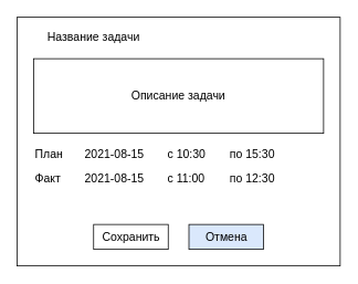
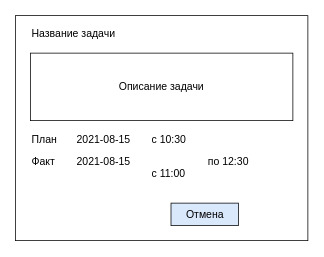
- <mxCell id="3" value="Название задачи" style="text;html=1;strokeColor=none;fillColor=none;align=left;verticalAlign=middle;whiteSpace=wrap;rounded=0;fontSize=14;" parent="1" vertex="1"><mxGeometry x="55" y="34" width="330" height="20" as="geometry" /></mxCell>
+ <mxCell id="3" value="Название задачи" style="text;html=1;strokeColor=none;fillColor=none;align=left;verticalAlign=middle;whiteSpace=wrap;rounded=0;fontSize=14;" parent="1" vertex="1"><mxGeometry x="40" y="34" width="330" height="20" as="geometry" /></mxCell>
- <mxCell id="6" value="по 15:30" style="text;html=1;strokeColor=none;fillColor=none;align=left;verticalAlign=middle;whiteSpace=wrap;rounded=0;fontSize=14;" parent="1" vertex="1"><mxGeometry x="275" y="175" width="65" height="20" as="geometry" /></mxCell>
- <mxCell id="9" value="c 11:00" style="text;html=1;strokeColor=none;fillColor=none;align=left;verticalAlign=middle;whiteSpace=wrap;rounded=0;fontSize=14;" parent="1" vertex="1"><mxGeometry x="200" y="205" width="60" height="20" as="geometry" /></mxCell>
+ <mxCell id="9" value="c 11:00" style="text;html=1;strokeColor=none;fillColor=none;align=left;verticalAlign=middle;whiteSpace=wrap;rounded=0;fontSize=14;" parent="1" vertex="1"><mxGeometry x="200" y="220" width="60" height="20" as="geometry" /></mxCell>
- <mxCell id="13" value="Сохранить" style="rounded=0;whiteSpace=wrap;html=1;labelBackgroundColor=none;strokeColor=#000000;fontSize=14;align=center;" parent="1" vertex="1"><mxGeometry x="112.5" y="270" width="90" height="30" as="geometry" /></mxCell>
